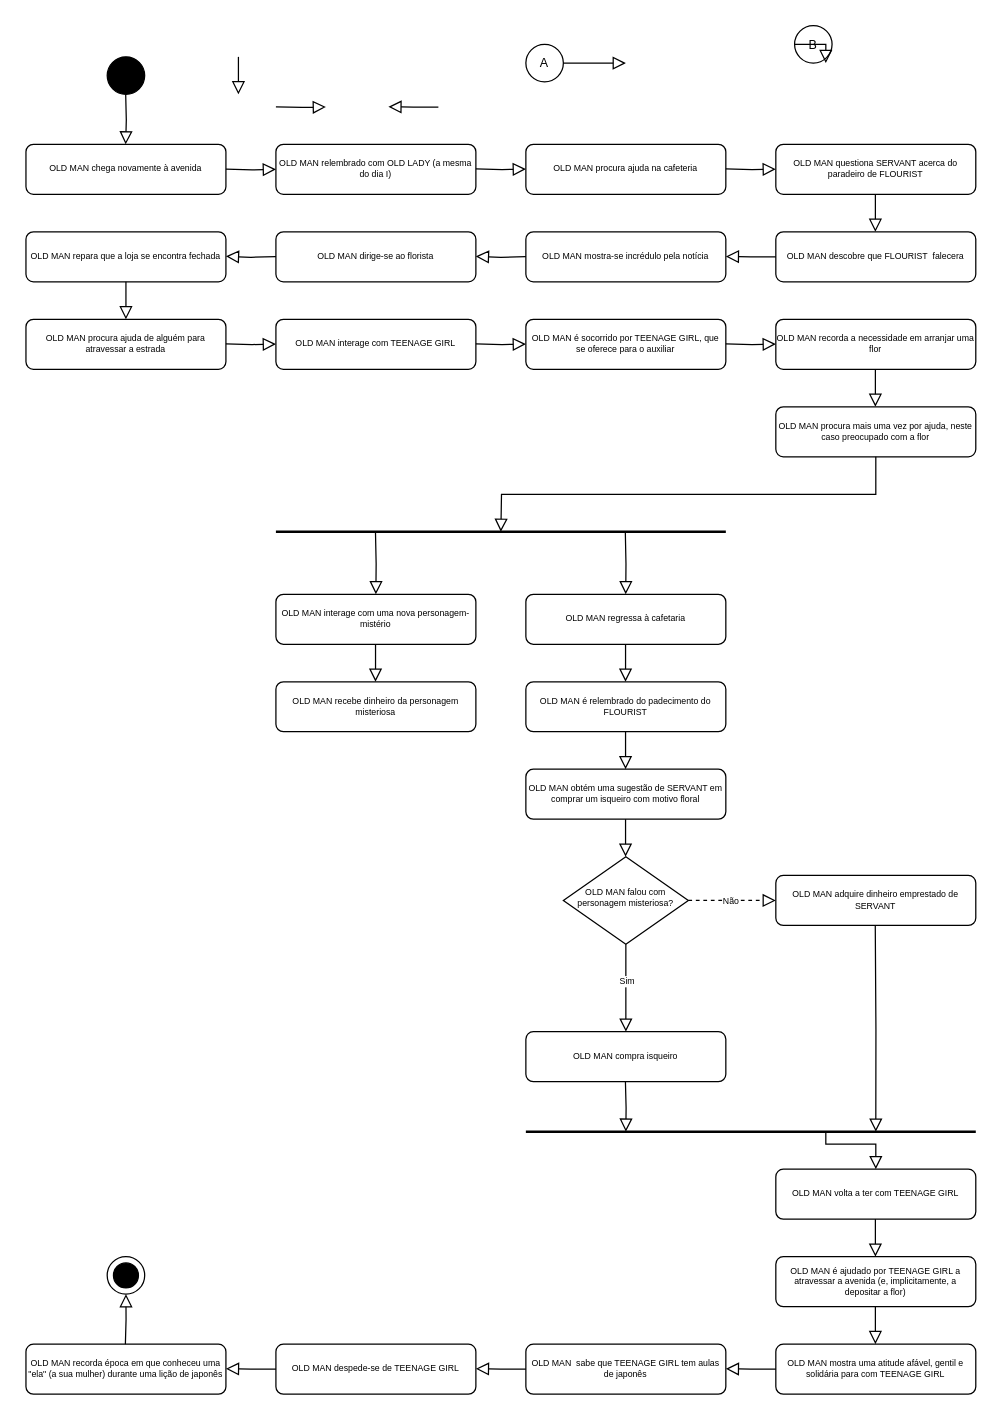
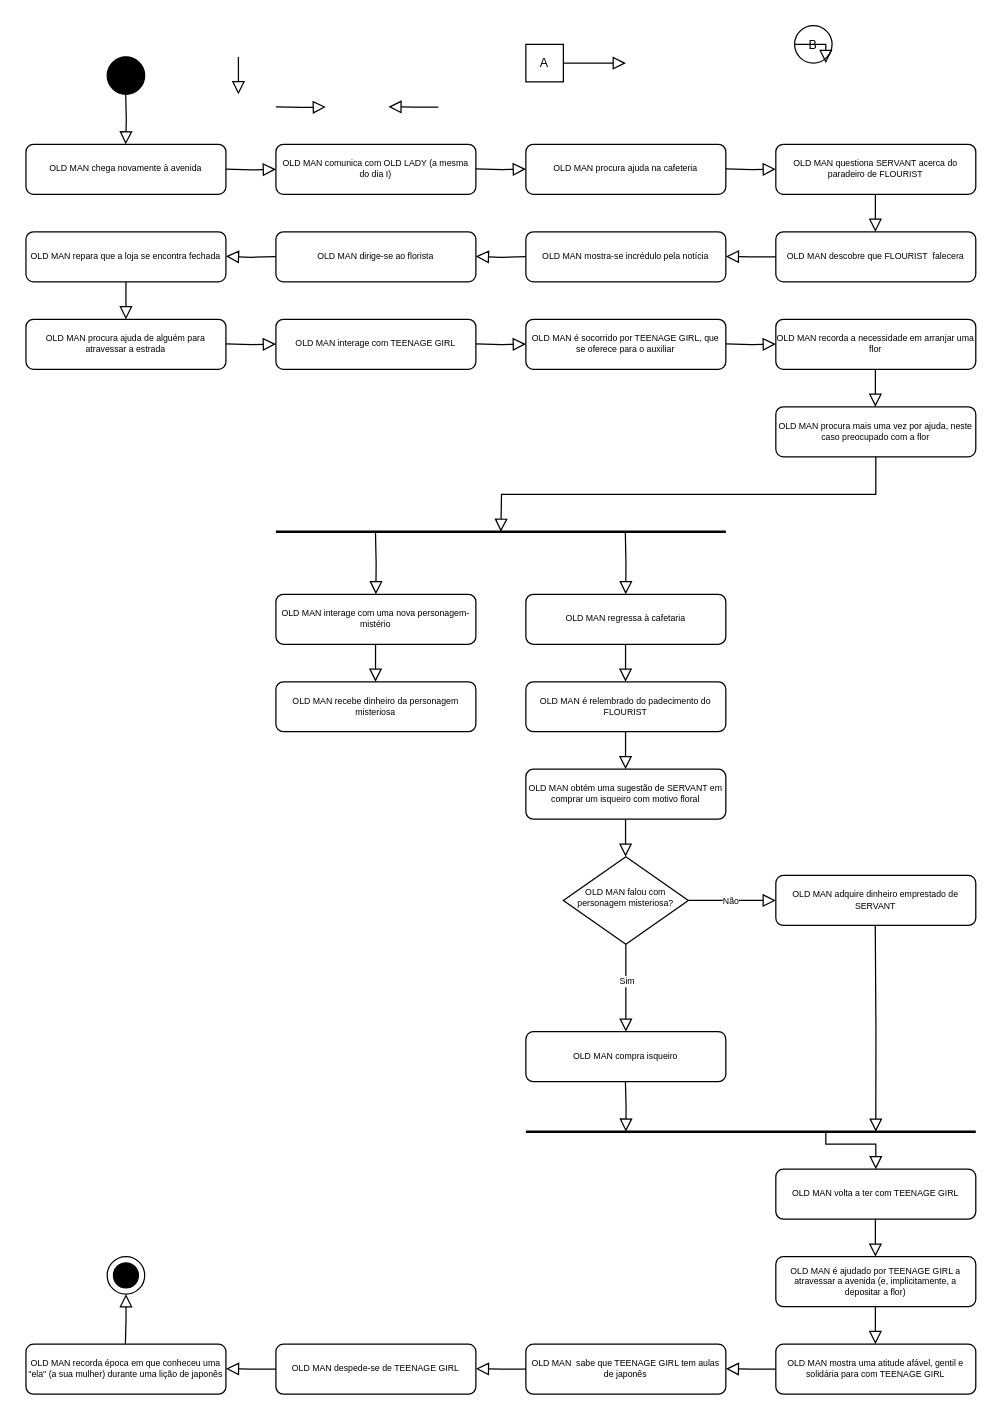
- <mxCell id="5" value="&lt;font style=&quot;font-size: 10px;&quot;&gt;A&lt;/font&gt;" style="ellipse;whiteSpace=wrap;html=1;aspect=fixed;fontSize=7;" vertex="1" parent="1"><mxGeometry x="420" y="35" width="30" height="30" as="geometry" /></mxCell>
+ <mxCell id="5" value="&lt;font style=&quot;font-size: 10px;&quot;&gt;A&lt;/font&gt;" style="whiteSpace=wrap;html=1;aspect=fixed;fontSize=7;rounded=0;" vertex="1" parent="1"><mxGeometry x="420" y="35" width="30" height="30" as="geometry" /></mxCell>
- <mxCell id="3" value="OLD MAN relembrado com OLD LADY (a mesma do dia I)" style="rounded=1;whiteSpace=wrap;html=1;fontSize=7;glass=0;strokeWidth=1;shadow=0;" vertex="1" parent="1"><mxGeometry x="220" y="115" width="160" height="40" as="geometry" /></mxCell>
+ <mxCell id="3" value="OLD MAN comunica com OLD LADY (a mesma do dia I)" style="rounded=1;whiteSpace=wrap;html=1;fontSize=7;glass=0;strokeWidth=1;shadow=0;" vertex="1" parent="1"><mxGeometry x="220" y="115" width="160" height="40" as="geometry" /></mxCell>
- <mxCell id="52" value="" style="rounded=0;html=1;jettySize=auto;orthogonalLoop=1;fontSize=7;endArrow=block;endFill=0;endSize=8;strokeWidth=1;shadow=0;labelBackgroundColor=none;edgeStyle=orthogonalEdgeStyle;exitX=1;exitY=0.5;exitDx=0;exitDy=0;entryX=0;entryY=0.5;entryDx=0;entryDy=0;dashed=1;" edge="1" parent="1" source="49" target="54"><mxGeometry y="20" relative="1" as="geometry"><mxPoint as="offset" /><mxPoint x="610" y="670" as="sourcePoint" /><mxPoint x="605" y="720" as="targetPoint" /><Array as="points" /></mxGeometry></mxCell>
+ <mxCell id="52" value="" style="rounded=0;html=1;jettySize=auto;orthogonalLoop=1;fontSize=7;endArrow=block;endFill=0;endSize=8;strokeWidth=1;shadow=0;labelBackgroundColor=none;edgeStyle=orthogonalEdgeStyle;exitX=1;exitY=0.5;exitDx=0;exitDy=0;entryX=0;entryY=0.5;entryDx=0;entryDy=0;" edge="1" parent="1" source="49" target="54"><mxGeometry y="20" relative="1" as="geometry"><mxPoint as="offset" /><mxPoint x="610" y="670" as="sourcePoint" /><mxPoint x="605" y="720" as="targetPoint" /><Array as="points" /></mxGeometry></mxCell>
